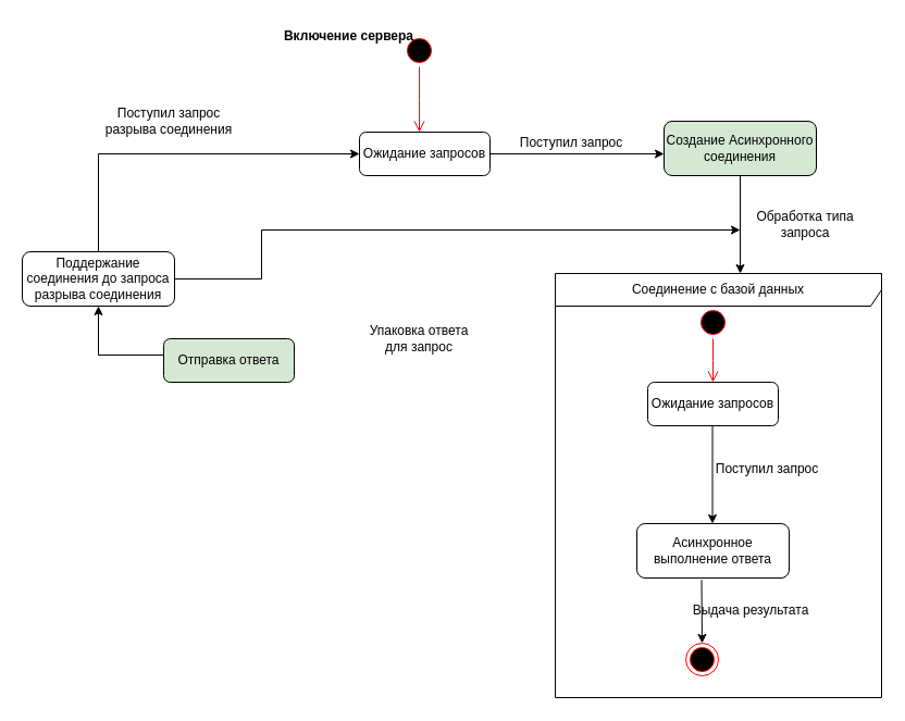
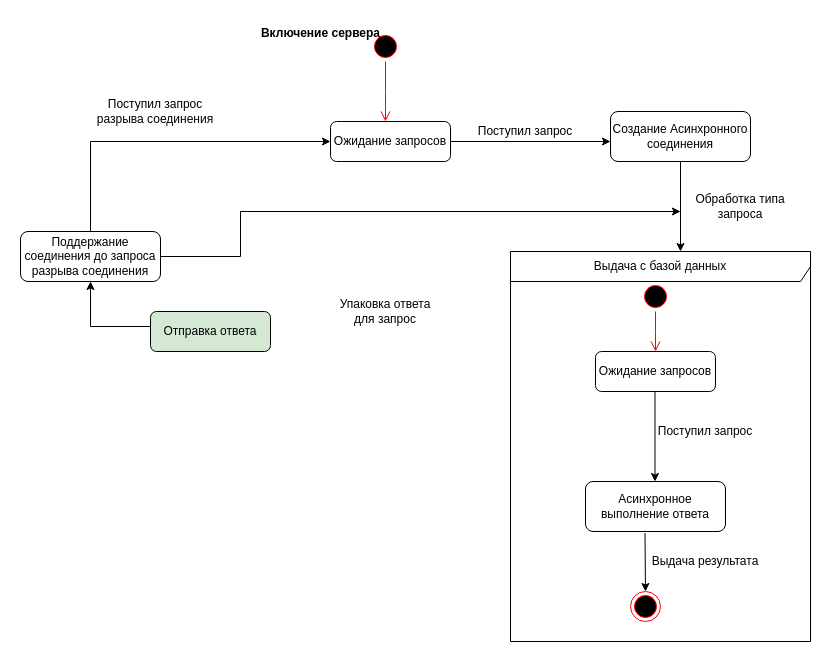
- <mxCell id="8" value="Создание Асинхронного соединения" style="rounded=1;whiteSpace=wrap;html=1;fillColor=#d5e8d4;" vertex="1" parent="1"><mxGeometry x="610" y="111" width="140" height="50" as="geometry" /></mxCell>
+ <mxCell id="8" value="Создание Асинхронного соединения" style="rounded=1;whiteSpace=wrap;html=1;" vertex="1" parent="1"><mxGeometry x="610" y="111" width="140" height="50" as="geometry" /></mxCell>
- <mxCell id="10" value="Соединение с базой данных" style="shape=umlFrame;whiteSpace=wrap;html=1;pointerEvents=0;width=300;height=30;" vertex="1" parent="1"><mxGeometry x="510" y="251" width="300" height="390" as="geometry" /></mxCell>
+ <mxCell id="10" value="Выдача с базой данных" style="shape=umlFrame;whiteSpace=wrap;html=1;pointerEvents=0;width=300;height=30;" vertex="1" parent="1"><mxGeometry x="510" y="251" width="300" height="390" as="geometry" /></mxCell>
- <mxCell id="21" value="Выдача результата" style="text;html=1;strokeColor=none;fillColor=none;align=center;verticalAlign=middle;whiteSpace=wrap;rounded=0;" vertex="1" parent="1"><mxGeometry x="635" y="551" width="110" height="20" as="geometry" /></mxCell>
+ <mxCell id="21" value="Выдача результата" style="text;html=1;strokeColor=none;fillColor=none;align=center;verticalAlign=middle;whiteSpace=wrap;rounded=0;" vertex="1" parent="1"><mxGeometry x="650" y="551" width="110" height="20" as="geometry" /></mxCell>
